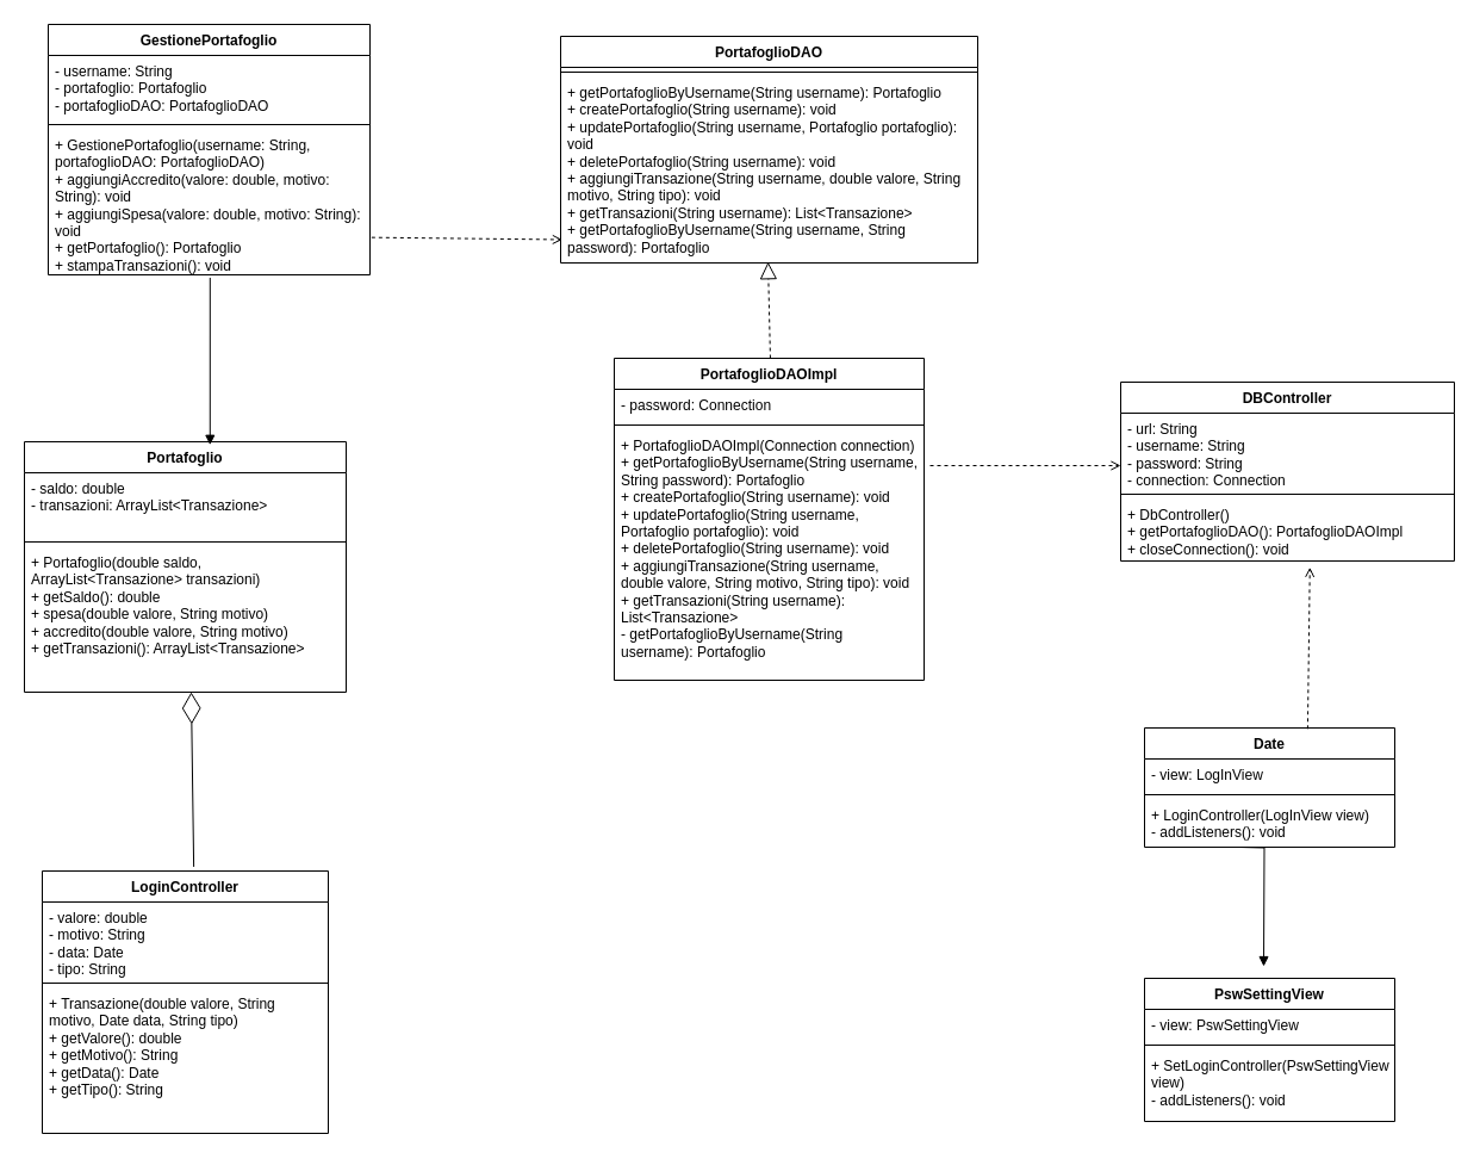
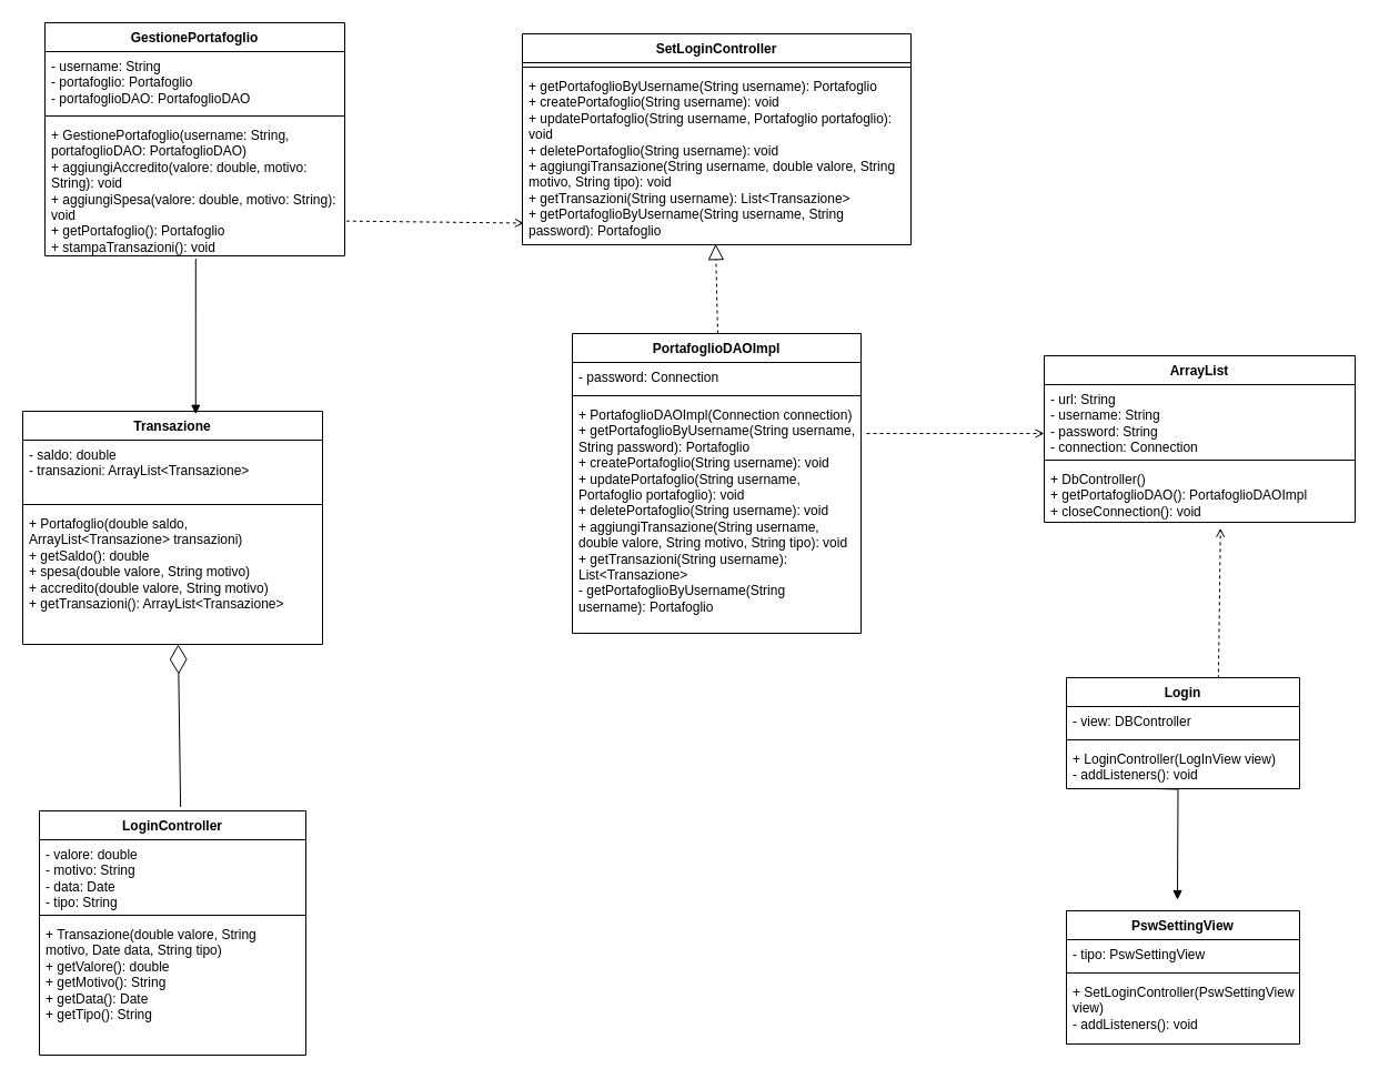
- <mxCell id="19" value="PortafoglioDAO" style="swimlane;fontStyle=1;align=center;verticalAlign=top;childLayout=stackLayout;horizontal=1;startSize=26;horizontalStack=0;resizeParent=1;resizeParentMax=0;resizeLast=0;collapsible=1;marginBottom=0;whiteSpace=wrap;html=1;" parent="1" vertex="1"><mxGeometry x="470" y="30" width="350" height="190" as="geometry" /></mxCell>
+ <mxCell id="19" value="SetLoginController" style="swimlane;fontStyle=1;align=center;verticalAlign=top;childLayout=stackLayout;horizontal=1;startSize=26;horizontalStack=0;resizeParent=1;resizeParentMax=0;resizeLast=0;collapsible=1;marginBottom=0;whiteSpace=wrap;html=1;" parent="1" vertex="1"><mxGeometry x="470" y="30" width="350" height="190" as="geometry" /></mxCell>
- <mxCell id="26" value="DBController" style="swimlane;fontStyle=1;align=center;verticalAlign=top;childLayout=stackLayout;horizontal=1;startSize=26;horizontalStack=0;resizeParent=1;resizeParentMax=0;resizeLast=0;collapsible=1;marginBottom=0;whiteSpace=wrap;html=1;" parent="1" vertex="1"><mxGeometry x="940" y="320" width="280" height="150" as="geometry" /></mxCell>
+ <mxCell id="26" value="ArrayList" style="swimlane;fontStyle=1;align=center;verticalAlign=top;childLayout=stackLayout;horizontal=1;startSize=26;horizontalStack=0;resizeParent=1;resizeParentMax=0;resizeLast=0;collapsible=1;marginBottom=0;whiteSpace=wrap;html=1;" parent="1" vertex="1"><mxGeometry x="940" y="320" width="280" height="150" as="geometry" /></mxCell>
- <mxCell id="6" value="Portafoglio" style="swimlane;fontStyle=1;align=center;verticalAlign=top;childLayout=stackLayout;horizontal=1;startSize=26;horizontalStack=0;resizeParent=1;resizeParentMax=0;resizeLast=0;collapsible=1;marginBottom=0;whiteSpace=wrap;html=1;" parent="1" vertex="1"><mxGeometry x="20" y="370" width="270" height="210" as="geometry" /></mxCell>
+ <mxCell id="6" value="Transazione" style="swimlane;fontStyle=1;align=center;verticalAlign=top;childLayout=stackLayout;horizontal=1;startSize=26;horizontalStack=0;resizeParent=1;resizeParentMax=0;resizeLast=0;collapsible=1;marginBottom=0;whiteSpace=wrap;html=1;" parent="1" vertex="1"><mxGeometry x="20" y="370" width="270" height="210" as="geometry" /></mxCell>
- <mxCell id="10" value="Date" style="swimlane;fontStyle=1;align=center;verticalAlign=top;childLayout=stackLayout;horizontal=1;startSize=26;horizontalStack=0;resizeParent=1;resizeParentMax=0;resizeLast=0;collapsible=1;marginBottom=0;whiteSpace=wrap;html=1;" parent="1" vertex="1"><mxGeometry x="960" y="610" width="210" height="100" as="geometry" /></mxCell>
+ <mxCell id="10" value="Login" style="swimlane;fontStyle=1;align=center;verticalAlign=top;childLayout=stackLayout;horizontal=1;startSize=26;horizontalStack=0;resizeParent=1;resizeParentMax=0;resizeLast=0;collapsible=1;marginBottom=0;whiteSpace=wrap;html=1;" parent="1" vertex="1"><mxGeometry x="960" y="610" width="210" height="100" as="geometry" /></mxCell>
- <mxCell id="11" value="&lt;div&gt;- view: LogInView&lt;/div&gt;&lt;div&gt;&lt;br&gt;&lt;/div&gt;" style="text;strokeColor=none;fillColor=none;align=left;verticalAlign=top;spacingLeft=4;spacingRight=4;overflow=hidden;rotatable=0;points=[[0,0.5],[1,0.5]];portConstraint=eastwest;whiteSpace=wrap;html=1;" parent="10" vertex="1"><mxGeometry y="26" width="210" height="26" as="geometry" /></mxCell>
+ <mxCell id="11" value="&lt;div&gt;- view: DBController&lt;/div&gt;&lt;div&gt;&lt;br&gt;&lt;/div&gt;" style="text;strokeColor=none;fillColor=none;align=left;verticalAlign=top;spacingLeft=4;spacingRight=4;overflow=hidden;rotatable=0;points=[[0,0.5],[1,0.5]];portConstraint=eastwest;whiteSpace=wrap;html=1;" parent="10" vertex="1"><mxGeometry y="26" width="210" height="26" as="geometry" /></mxCell>
- <mxCell id="16" value="&lt;div&gt;- view: PswSettingView&lt;/div&gt;&lt;div&gt;&lt;br&gt;&lt;/div&gt;" style="text;strokeColor=none;fillColor=none;align=left;verticalAlign=top;spacingLeft=4;spacingRight=4;overflow=hidden;rotatable=0;points=[[0,0.5],[1,0.5]];portConstraint=eastwest;whiteSpace=wrap;html=1;" parent="15" vertex="1"><mxGeometry y="26" width="210" height="26" as="geometry" /></mxCell>
+ <mxCell id="16" value="&lt;div&gt;- tipo: PswSettingView&lt;/div&gt;&lt;div&gt;&lt;br&gt;&lt;/div&gt;" style="text;strokeColor=none;fillColor=none;align=left;verticalAlign=top;spacingLeft=4;spacingRight=4;overflow=hidden;rotatable=0;points=[[0,0.5],[1,0.5]];portConstraint=eastwest;whiteSpace=wrap;html=1;" parent="15" vertex="1"><mxGeometry y="26" width="210" height="26" as="geometry" /></mxCell>
